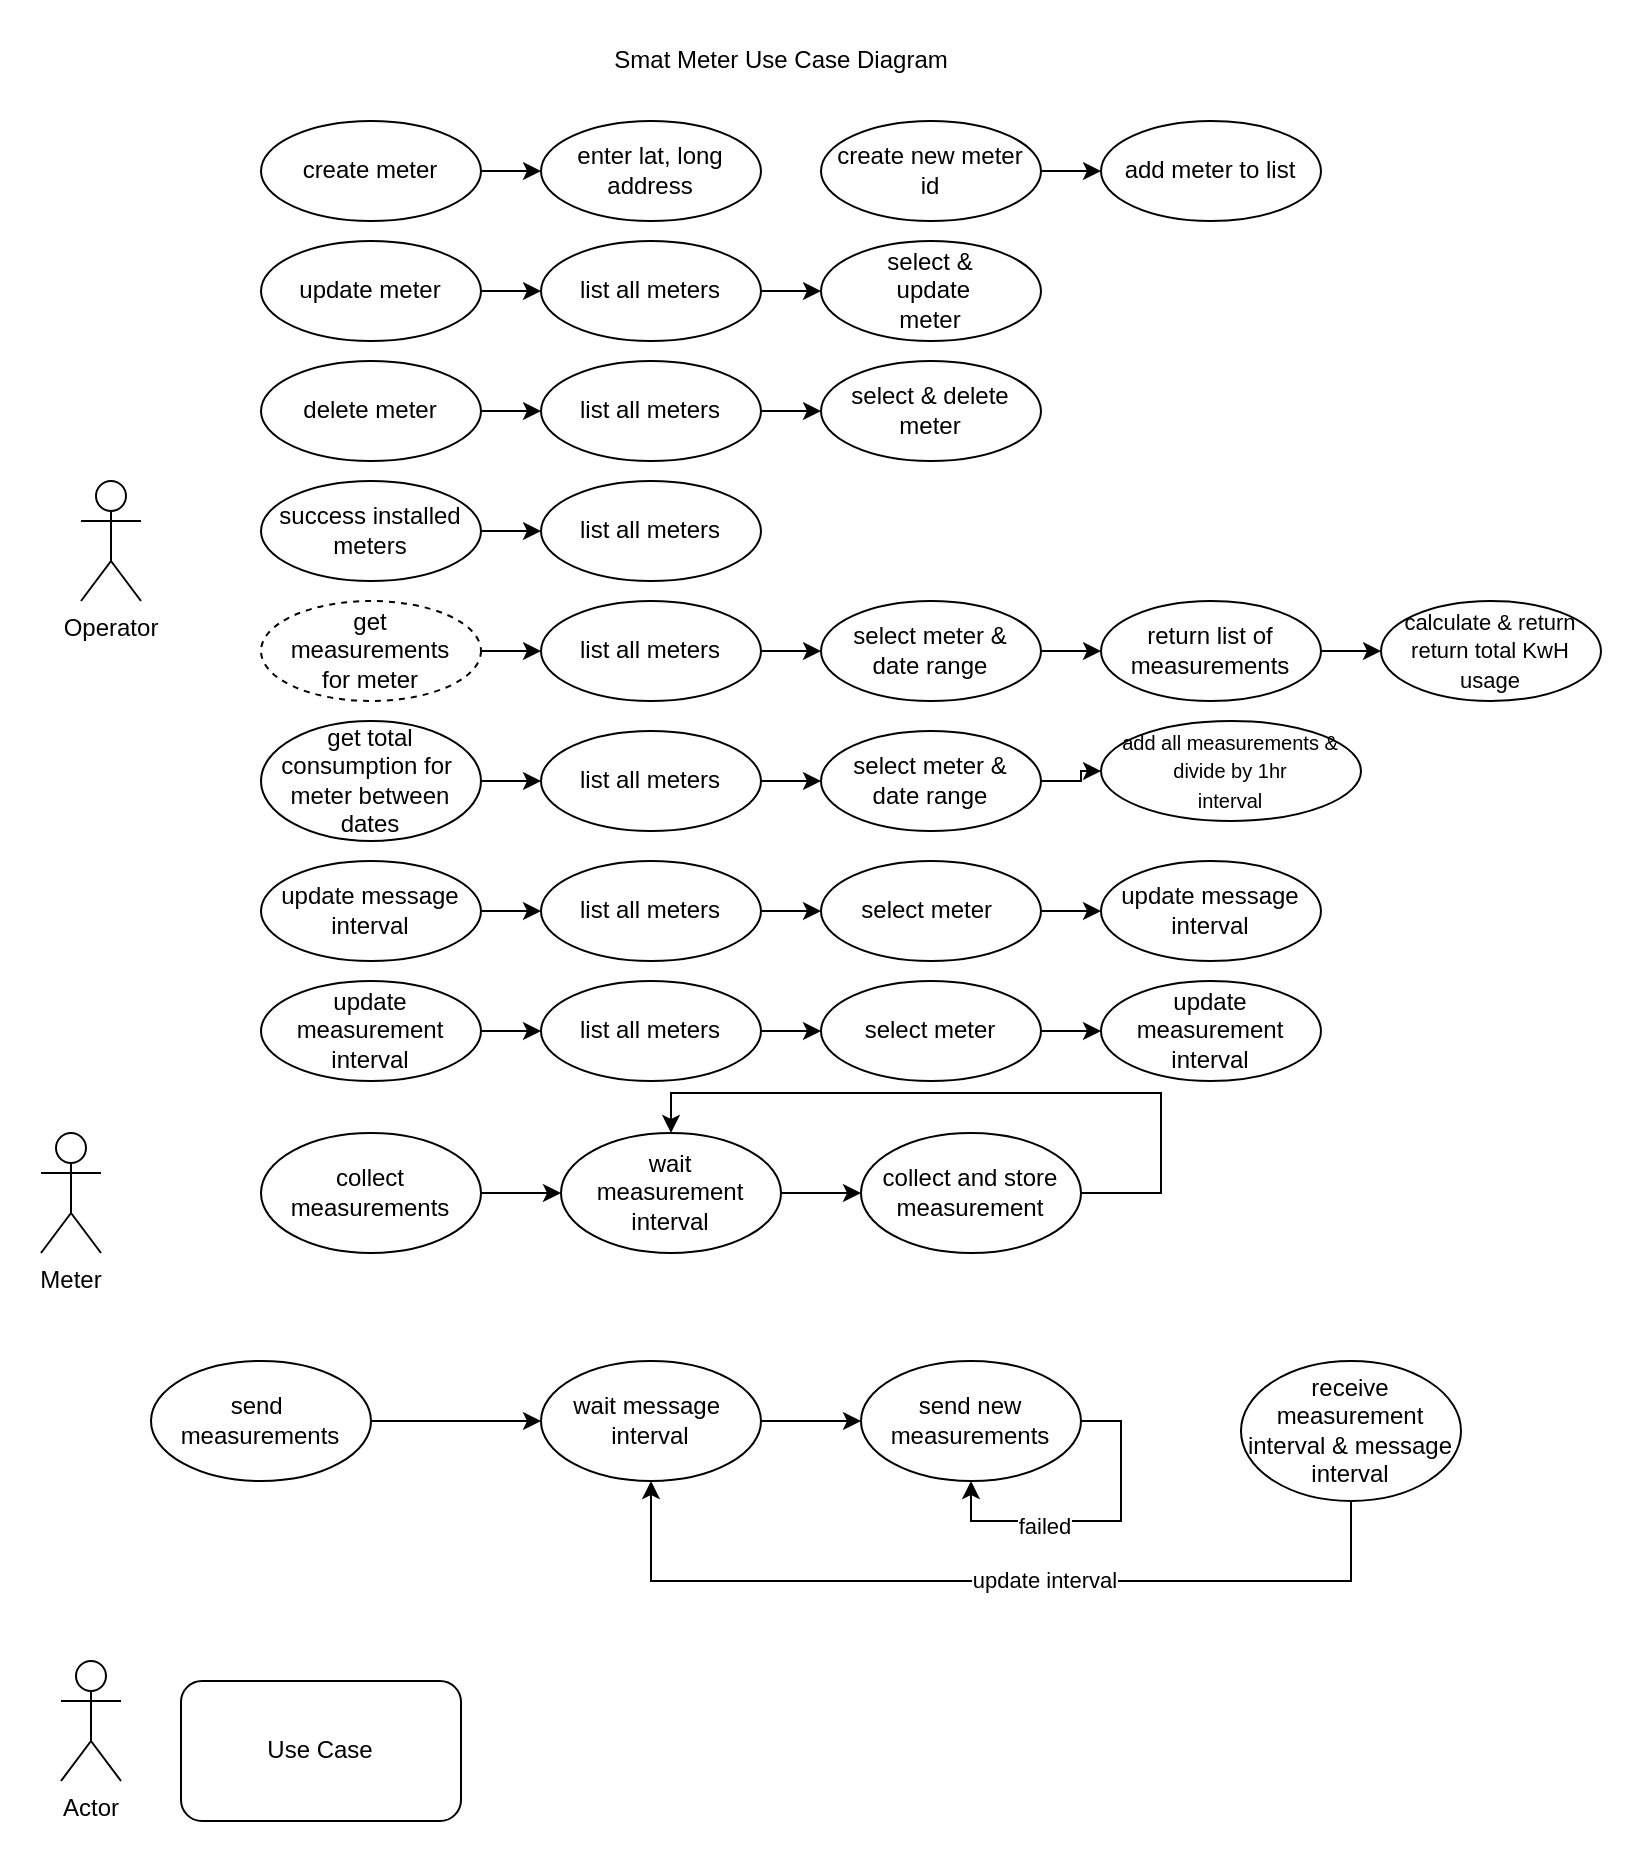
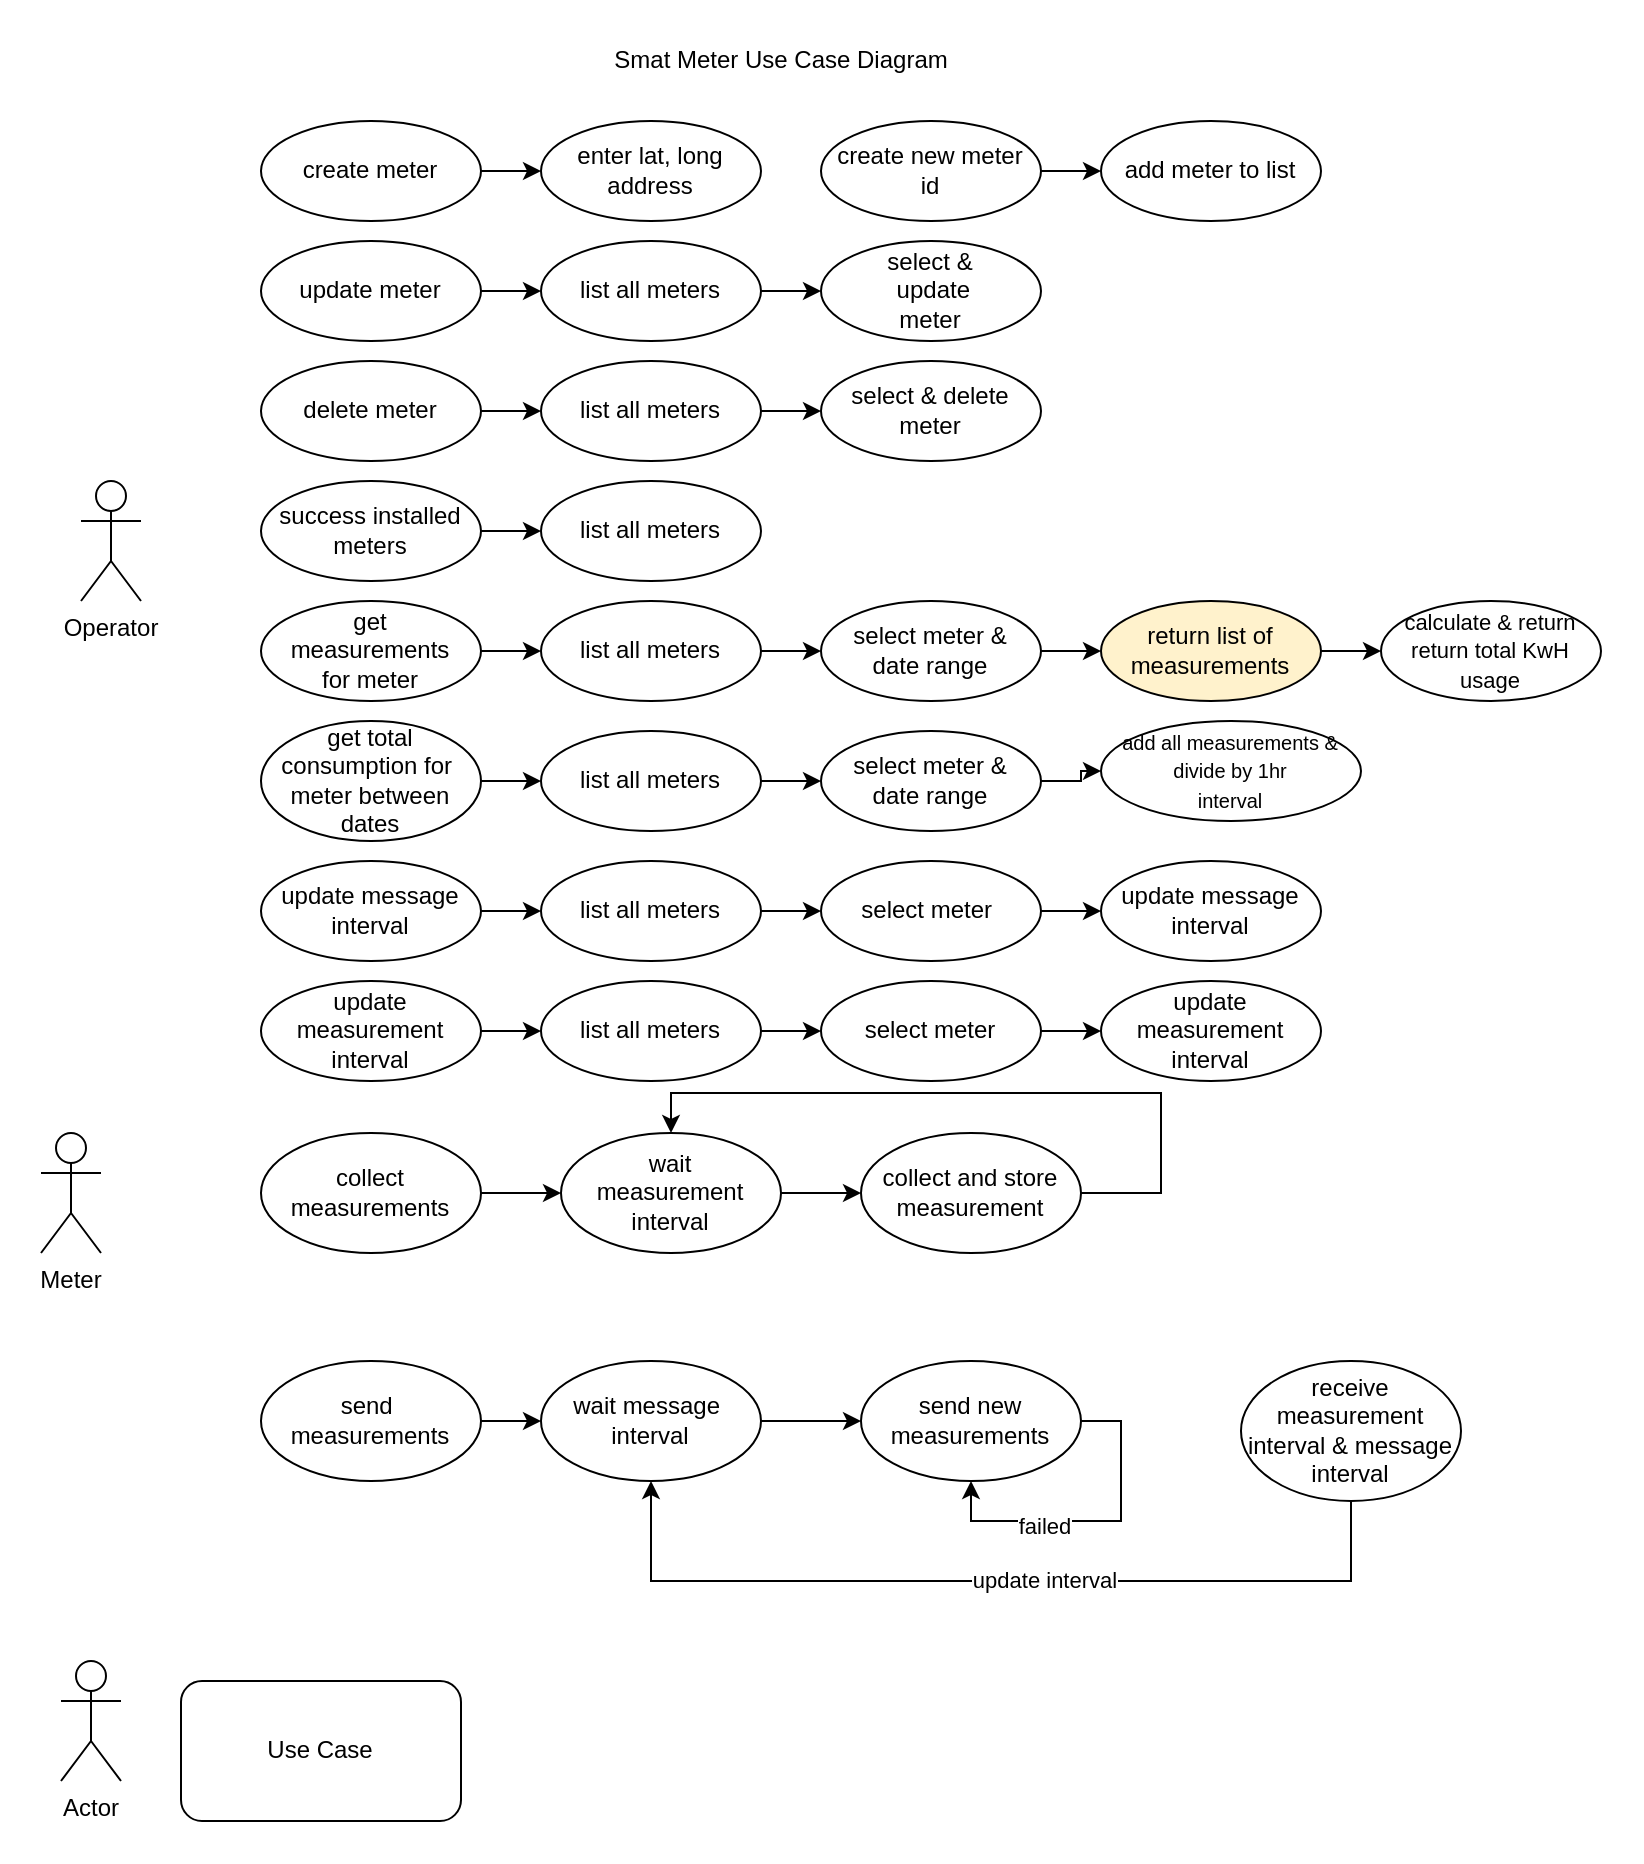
- <mxCell id="12" value="get &lt;br&gt;measurements&lt;br&gt;for meter" style="ellipse;whiteSpace=wrap;html=1;dashed=1;" vertex="1" parent="1"><mxGeometry x="130" y="300" width="110" height="50" as="geometry" /></mxCell>
+ <mxCell id="12" value="get &lt;br&gt;measurements&lt;br&gt;for meter" style="ellipse;whiteSpace=wrap;html=1;" vertex="1" parent="1"><mxGeometry x="130" y="300" width="110" height="50" as="geometry" /></mxCell>
- <mxCell id="50" value="return list of&lt;br&gt;measurements" style="ellipse;whiteSpace=wrap;html=1;" vertex="1" parent="1"><mxGeometry x="550" y="300" width="110" height="50" as="geometry" /></mxCell>
+ <mxCell id="50" value="return list of&lt;br&gt;measurements" style="ellipse;whiteSpace=wrap;html=1;fillColor=#fff2cc;" vertex="1" parent="1"><mxGeometry x="550" y="300" width="110" height="50" as="geometry" /></mxCell>
- <mxCell id="60" value="send&amp;nbsp;&lt;br&gt;measurements" style="ellipse;whiteSpace=wrap;html=1;" vertex="1" parent="1"><mxGeometry x="75" y="680" width="110" height="60" as="geometry" /></mxCell>
+ <mxCell id="60" value="send&amp;nbsp;&lt;br&gt;measurements" style="ellipse;whiteSpace=wrap;html=1;" vertex="1" parent="1"><mxGeometry x="130" y="680" width="110" height="60" as="geometry" /></mxCell>
